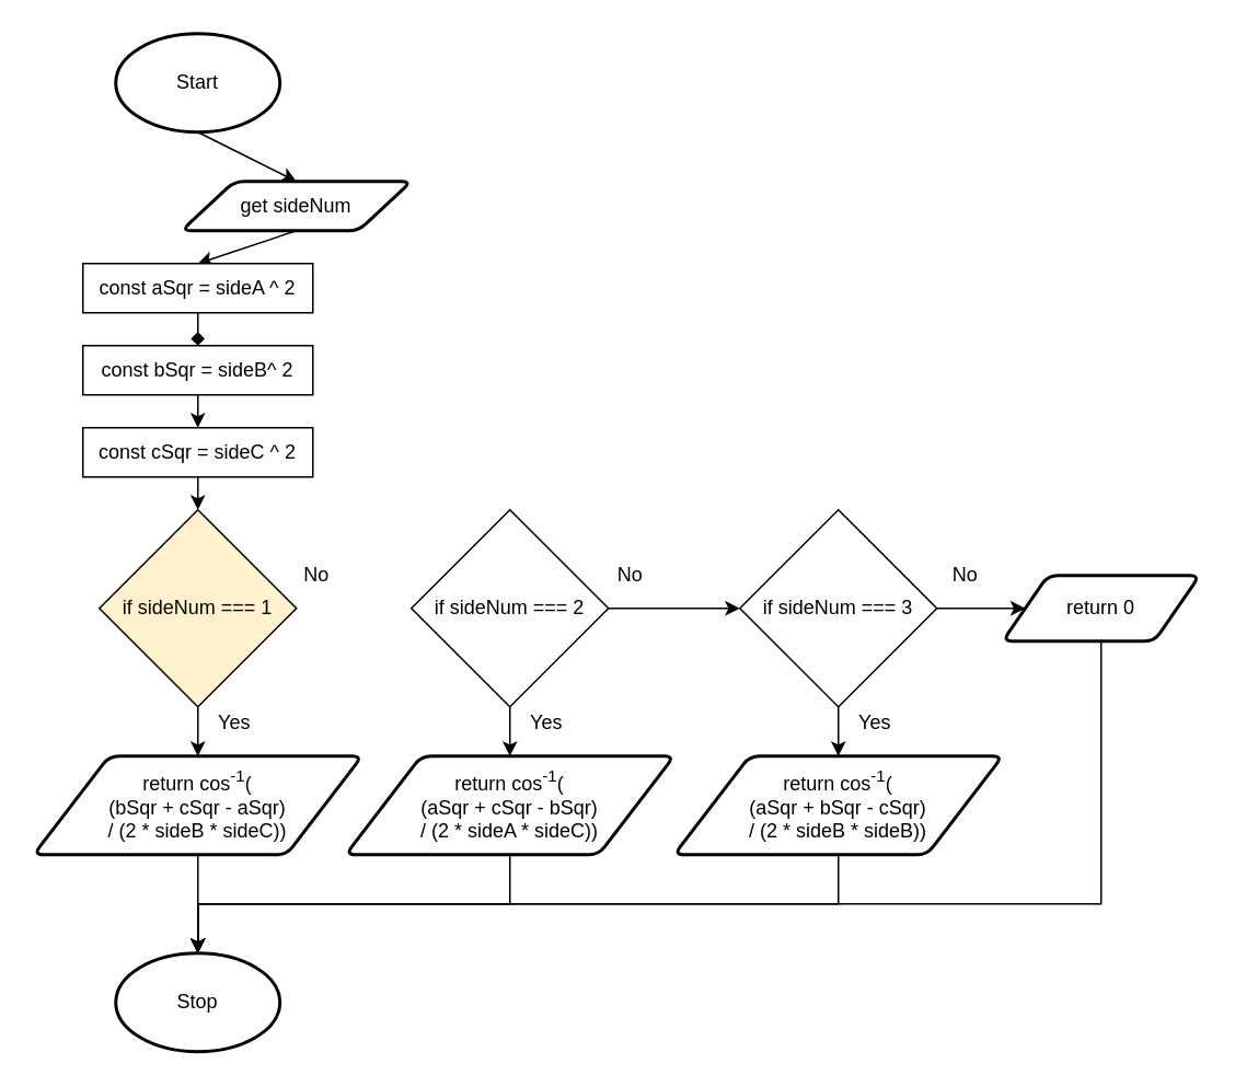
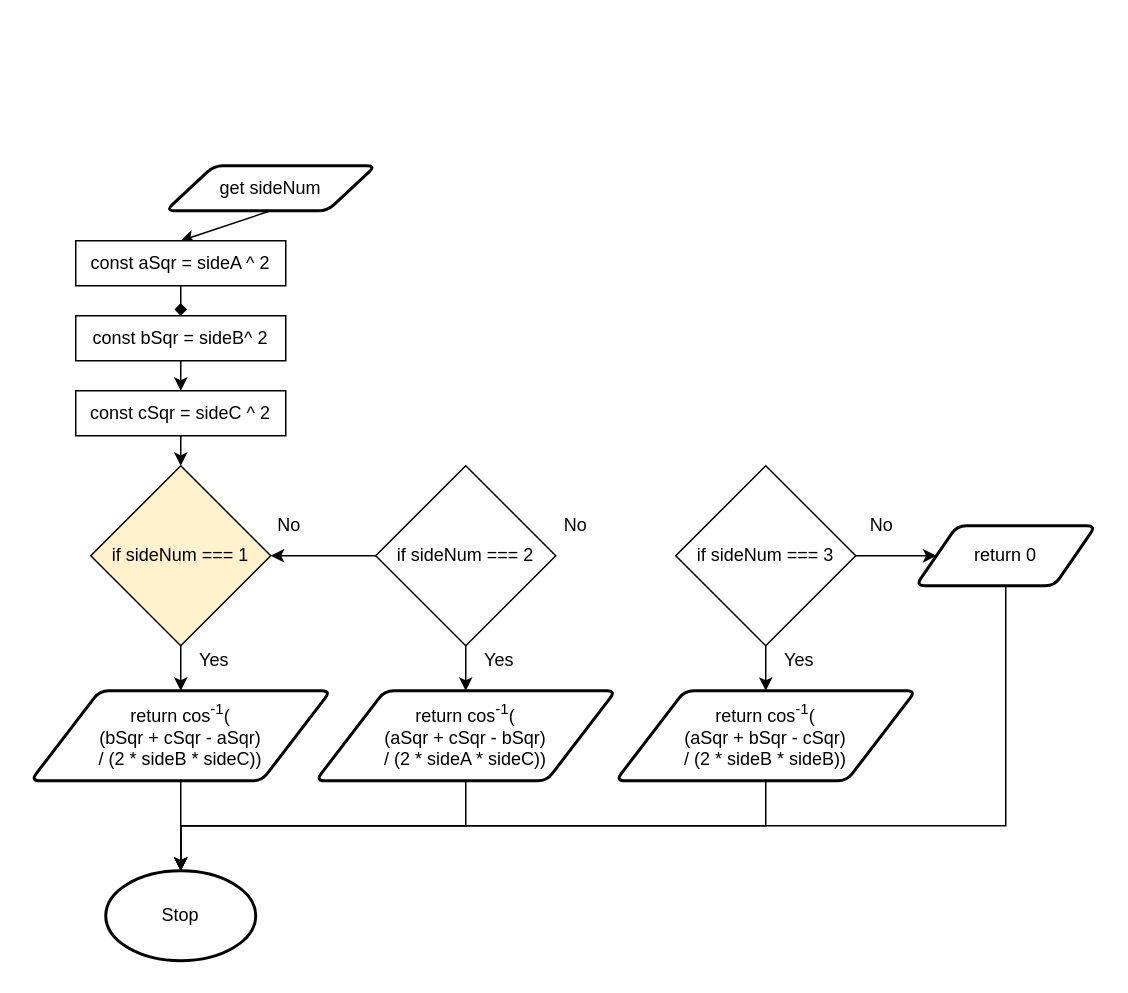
- <mxCell id="3" value="Start" style="strokeWidth=2;html=1;shape=mxgraph.flowchart.start_1;whiteSpace=wrap;" parent="1" vertex="1"><mxGeometry x="70" y="20" width="100" height="60" as="geometry" /></mxCell>
- <mxCell id="2" style="edgeStyle=none;html=1;exitX=0.5;exitY=1;exitDx=0;exitDy=0;exitPerimeter=0;entryX=0.5;entryY=0;entryDx=0;entryDy=0;" parent="1" source="3" target="5" edge="1"><mxGeometry relative="1" as="geometry" /></mxCell>
- <mxCell id="17" style="edgeStyle=none;html=1;exitX=1;exitY=0.5;exitDx=0;exitDy=0;entryX=0;entryY=0.5;entryDx=0;entryDy=0;" edge="1" parent="1" source="19" target="22"><mxGeometry relative="1" as="geometry" /></mxCell>
+ <mxCell id="17" style="edgeStyle=none;html=1;exitX=1;exitY=0.5;exitDx=0;exitDy=0;" edge="1" parent="1" source="19" target="10"><mxGeometry relative="1" as="geometry" /></mxCell>
